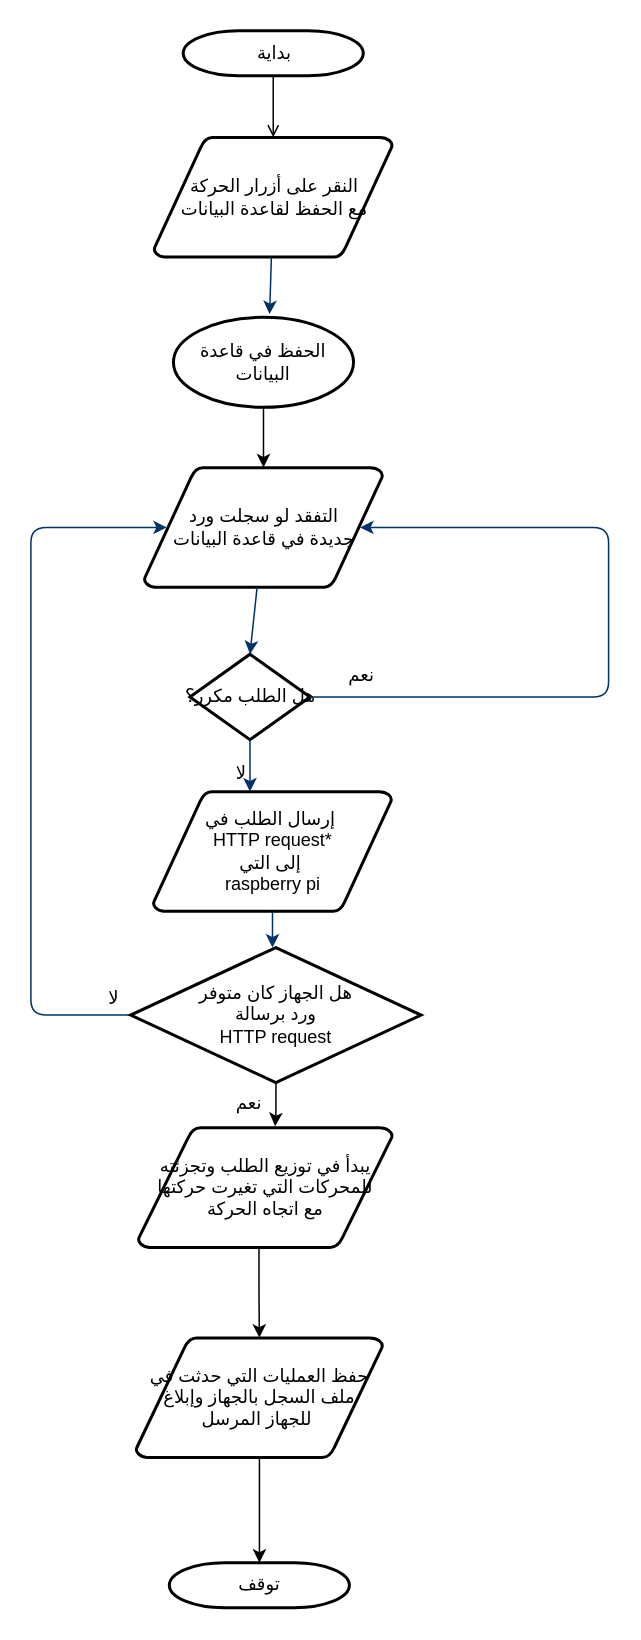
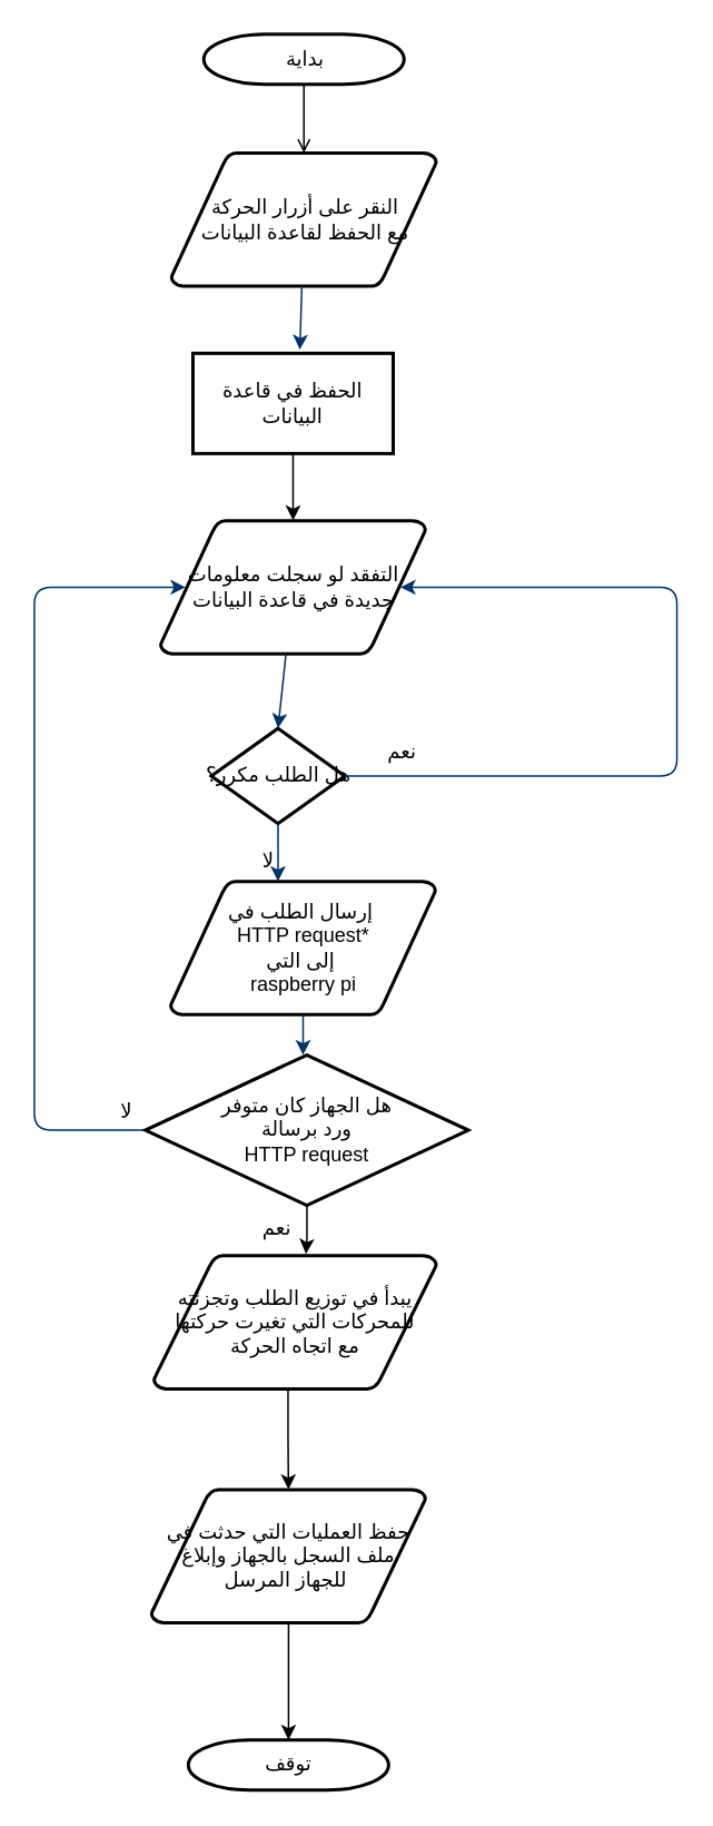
- <mxCell id="22" value="الحفظ في قاعدة البيانات" style="ellipse;whiteSpace=wrap;html=1;fontStyle=0;strokeWidth=2;gradientDirection=north;" vertex="1" parent="1"><mxGeometry x="115" y="211" width="120" height="60" as="geometry" /></mxCell>
+ <mxCell id="22" value="الحفظ في قاعدة البيانات" style="whiteSpace=wrap;html=1;fontStyle=0;strokeWidth=2;gradientDirection=north;" vertex="1" parent="1"><mxGeometry x="115" y="211" width="120" height="60" as="geometry" /></mxCell>
- <mxCell id="6" value="التفقد لو سجلت ورد&lt;br&gt;جديدة في قاعدة البيانات" style="shape=mxgraph.flowchart.data;strokeWidth=2;gradientColor=none;gradientDirection=north;fontStyle=0;html=1;" parent="1" vertex="1"><mxGeometry x="95.5" y="311" width="159" height="80" as="geometry" /></mxCell>
+ <mxCell id="6" value="التفقد لو سجلت معلومات&lt;br&gt;جديدة في قاعدة البيانات" style="shape=mxgraph.flowchart.data;strokeWidth=2;gradientColor=none;gradientDirection=north;fontStyle=0;html=1;" parent="1" vertex="1"><mxGeometry x="95.5" y="311" width="159" height="80" as="geometry" /></mxCell>
